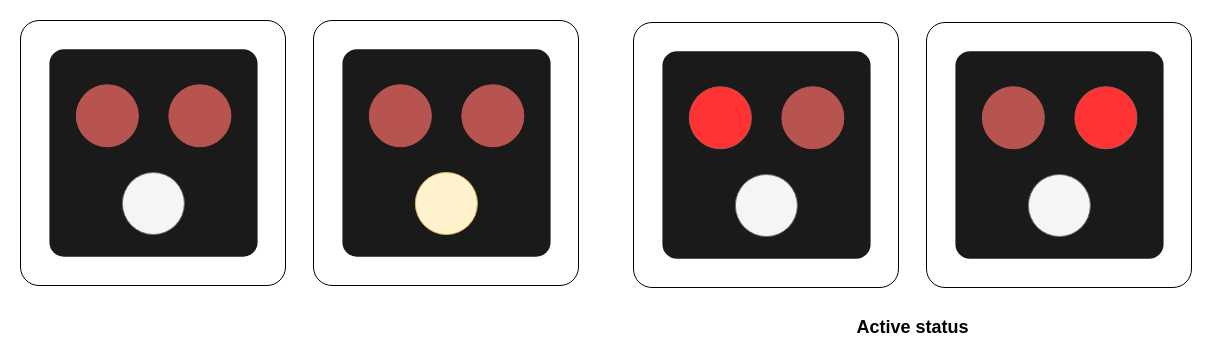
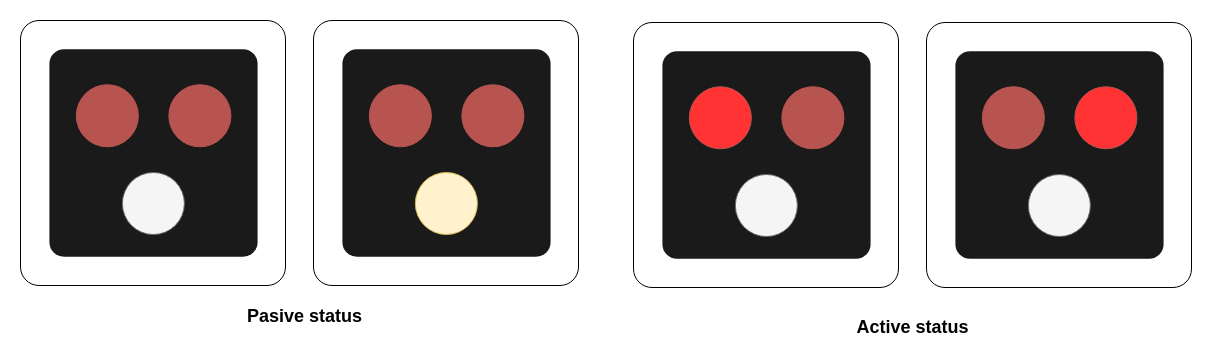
+ <mxCell id="3" value="Pasive status" style="text;html=1;align=center;verticalAlign=middle;whiteSpace=wrap;rounded=0;fontSize=18;fontStyle=1" parent="1" vertex="1"><mxGeometry x="123" y="301" width="363" height="30" as="geometry" /></mxCell>
